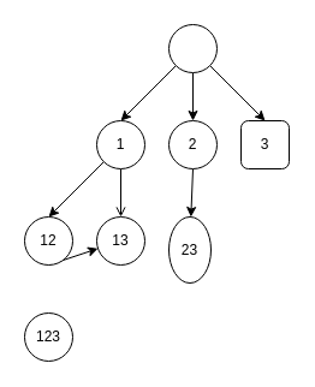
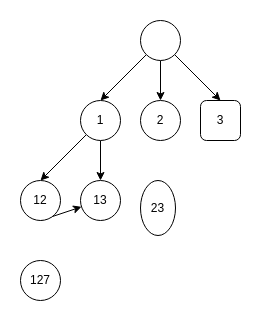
- <mxCell id="7" style="edgeStyle=none;rounded=0;orthogonalLoop=1;jettySize=auto;html=1;exitX=0.5;exitY=1;exitDx=0;exitDy=0;" parent="1" source="8" target="15" edge="1"><mxGeometry relative="1" as="geometry" /></mxCell>
- <mxCell id="3" style="edgeStyle=none;rounded=0;orthogonalLoop=1;jettySize=auto;html=1;exitX=0.5;exitY=1;exitDx=0;exitDy=0;entryX=0.5;entryY=0;entryDx=0;entryDy=0;endArrow=open;" parent="1" source="4" target="14" edge="1"><mxGeometry relative="1" as="geometry" /></mxCell>
+ <mxCell id="3" style="edgeStyle=none;rounded=0;orthogonalLoop=1;jettySize=auto;html=1;exitX=0.5;exitY=1;exitDx=0;exitDy=0;entryX=0.5;entryY=0;entryDx=0;entryDy=0;" parent="1" source="4" target="14" edge="1"><mxGeometry relative="1" as="geometry" /></mxCell>
- <mxCell id="16" value="123" style="ellipse;whiteSpace=wrap;html=1;aspect=fixed;" parent="1" vertex="1"><mxGeometry y="260" width="40" height="40" as="geometry" x="20" /></mxCell>
+ <mxCell id="16" value="127" style="ellipse;whiteSpace=wrap;html=1;aspect=fixed;" parent="1" vertex="1"><mxGeometry y="260" width="40" height="40" as="geometry" x="20" /></mxCell>
